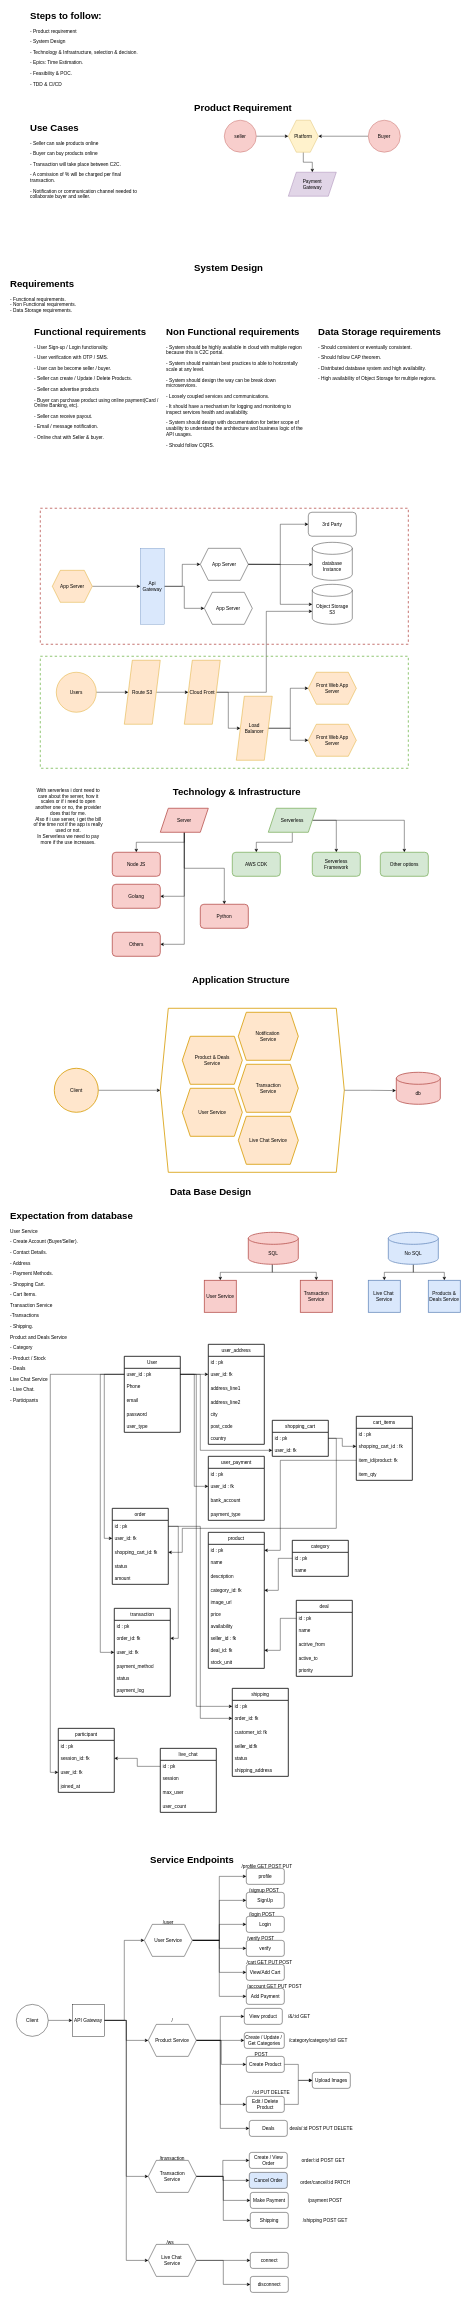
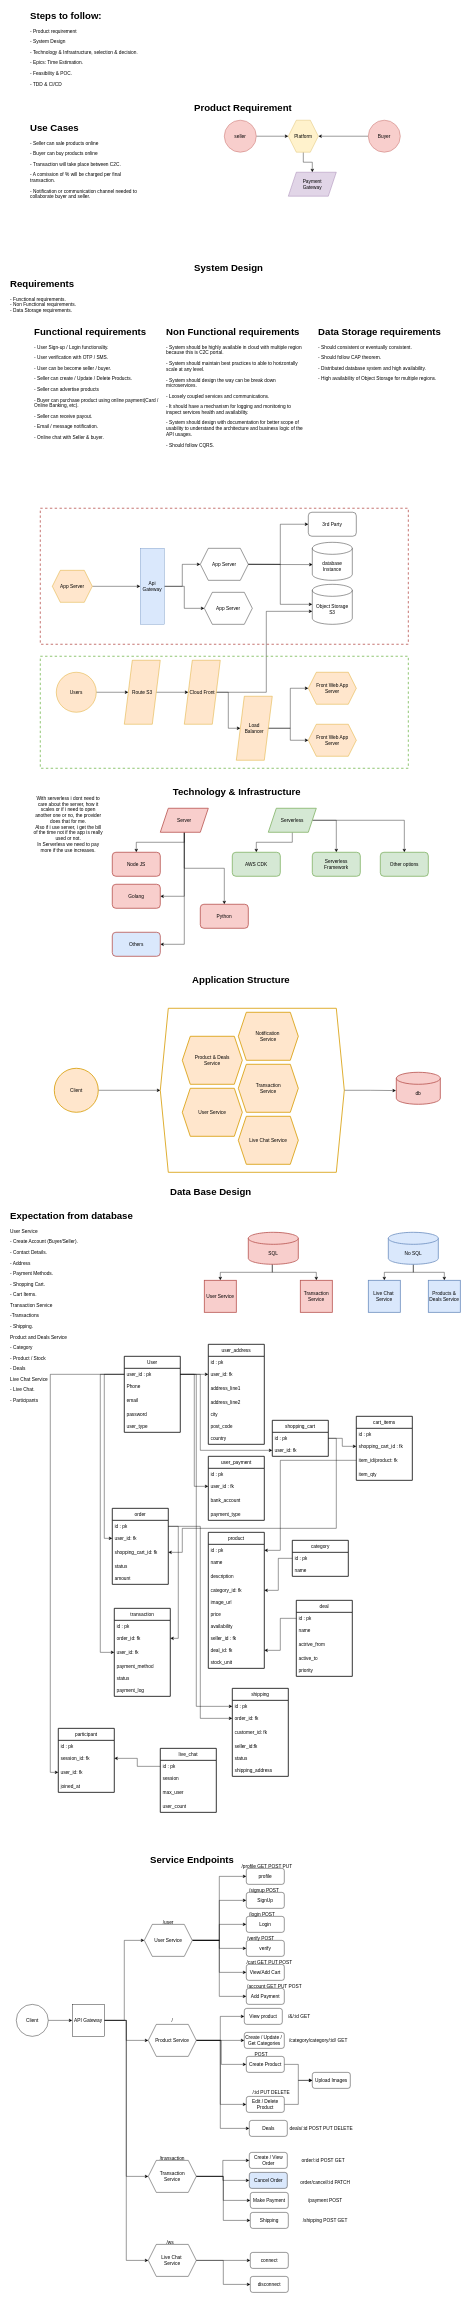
- <mxCell id="58" value="With serverless i dont need to care about the server, how it scales or if i need to open another one or no, the provider does that for me.&lt;br&gt;Also if i use server, i get the bill of the time not if the app is really used or not.&lt;br&gt;In Serverless we need to pay more if the use increases." style="text;html=1;strokeColor=none;fillColor=none;align=center;verticalAlign=middle;whiteSpace=wrap;rounded=0;" parent="1" vertex="1"><mxGeometry x="80" y="1960" width="180" height="160" as="geometry" /></mxCell>
+ <mxCell id="58" value="With serverless i dont need to care about the server, how it scales or if i need to open another one or no, the provider does that for me.&lt;br&gt;Also if i use server, i get the bill of the time not if the app is really used or not.&lt;br&gt;In Serverless we need to pay more if the use increases." style="text;html=1;strokeColor=none;fillColor=none;align=center;verticalAlign=middle;whiteSpace=wrap;rounded=0;" parent="1" vertex="1"><mxGeometry x="80" y="1980" width="180" height="160" as="geometry" /></mxCell>
- <mxCell id="53" value="Others" style="rounded=1;whiteSpace=wrap;html=1;strokeColor=#b85450;strokeWidth=2;fillColor=#f8cecc;" parent="1" vertex="1"><mxGeometry x="280" y="2330" width="120" height="60" as="geometry" /></mxCell>
+ <mxCell id="53" value="Others" style="rounded=1;whiteSpace=wrap;html=1;strokeColor=#b85450;strokeWidth=2;fillColor=#dae8fc;" parent="1" vertex="1"><mxGeometry x="280" y="2330" width="120" height="60" as="geometry" /></mxCell>
